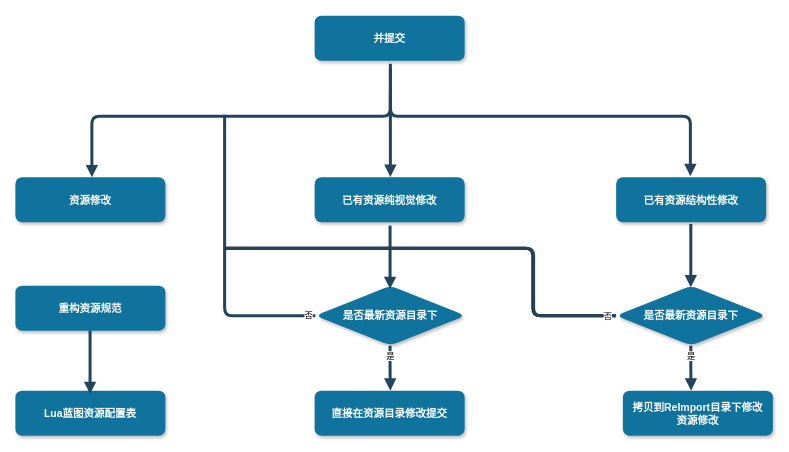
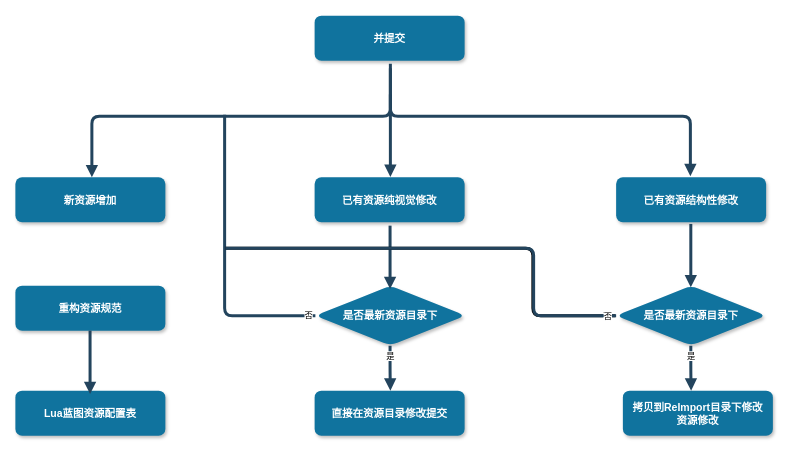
- <mxCell id="3" value="资源修改" style="rounded=1;fillColor=#10739E;strokeColor=none;shadow=1;gradientColor=none;fontStyle=1;fontColor=#FFFFFF;fontSize=14;" parent="1" vertex="1"><mxGeometry x="20" y="235.5" width="200" height="60" as="geometry" /></mxCell>
+ <mxCell id="3" value="新资源增加" style="rounded=1;fillColor=#10739E;strokeColor=none;shadow=1;gradientColor=none;fontStyle=1;fontColor=#FFFFFF;fontSize=14;" parent="1" vertex="1"><mxGeometry x="20" y="235.5" width="200" height="60" as="geometry" /></mxCell>
